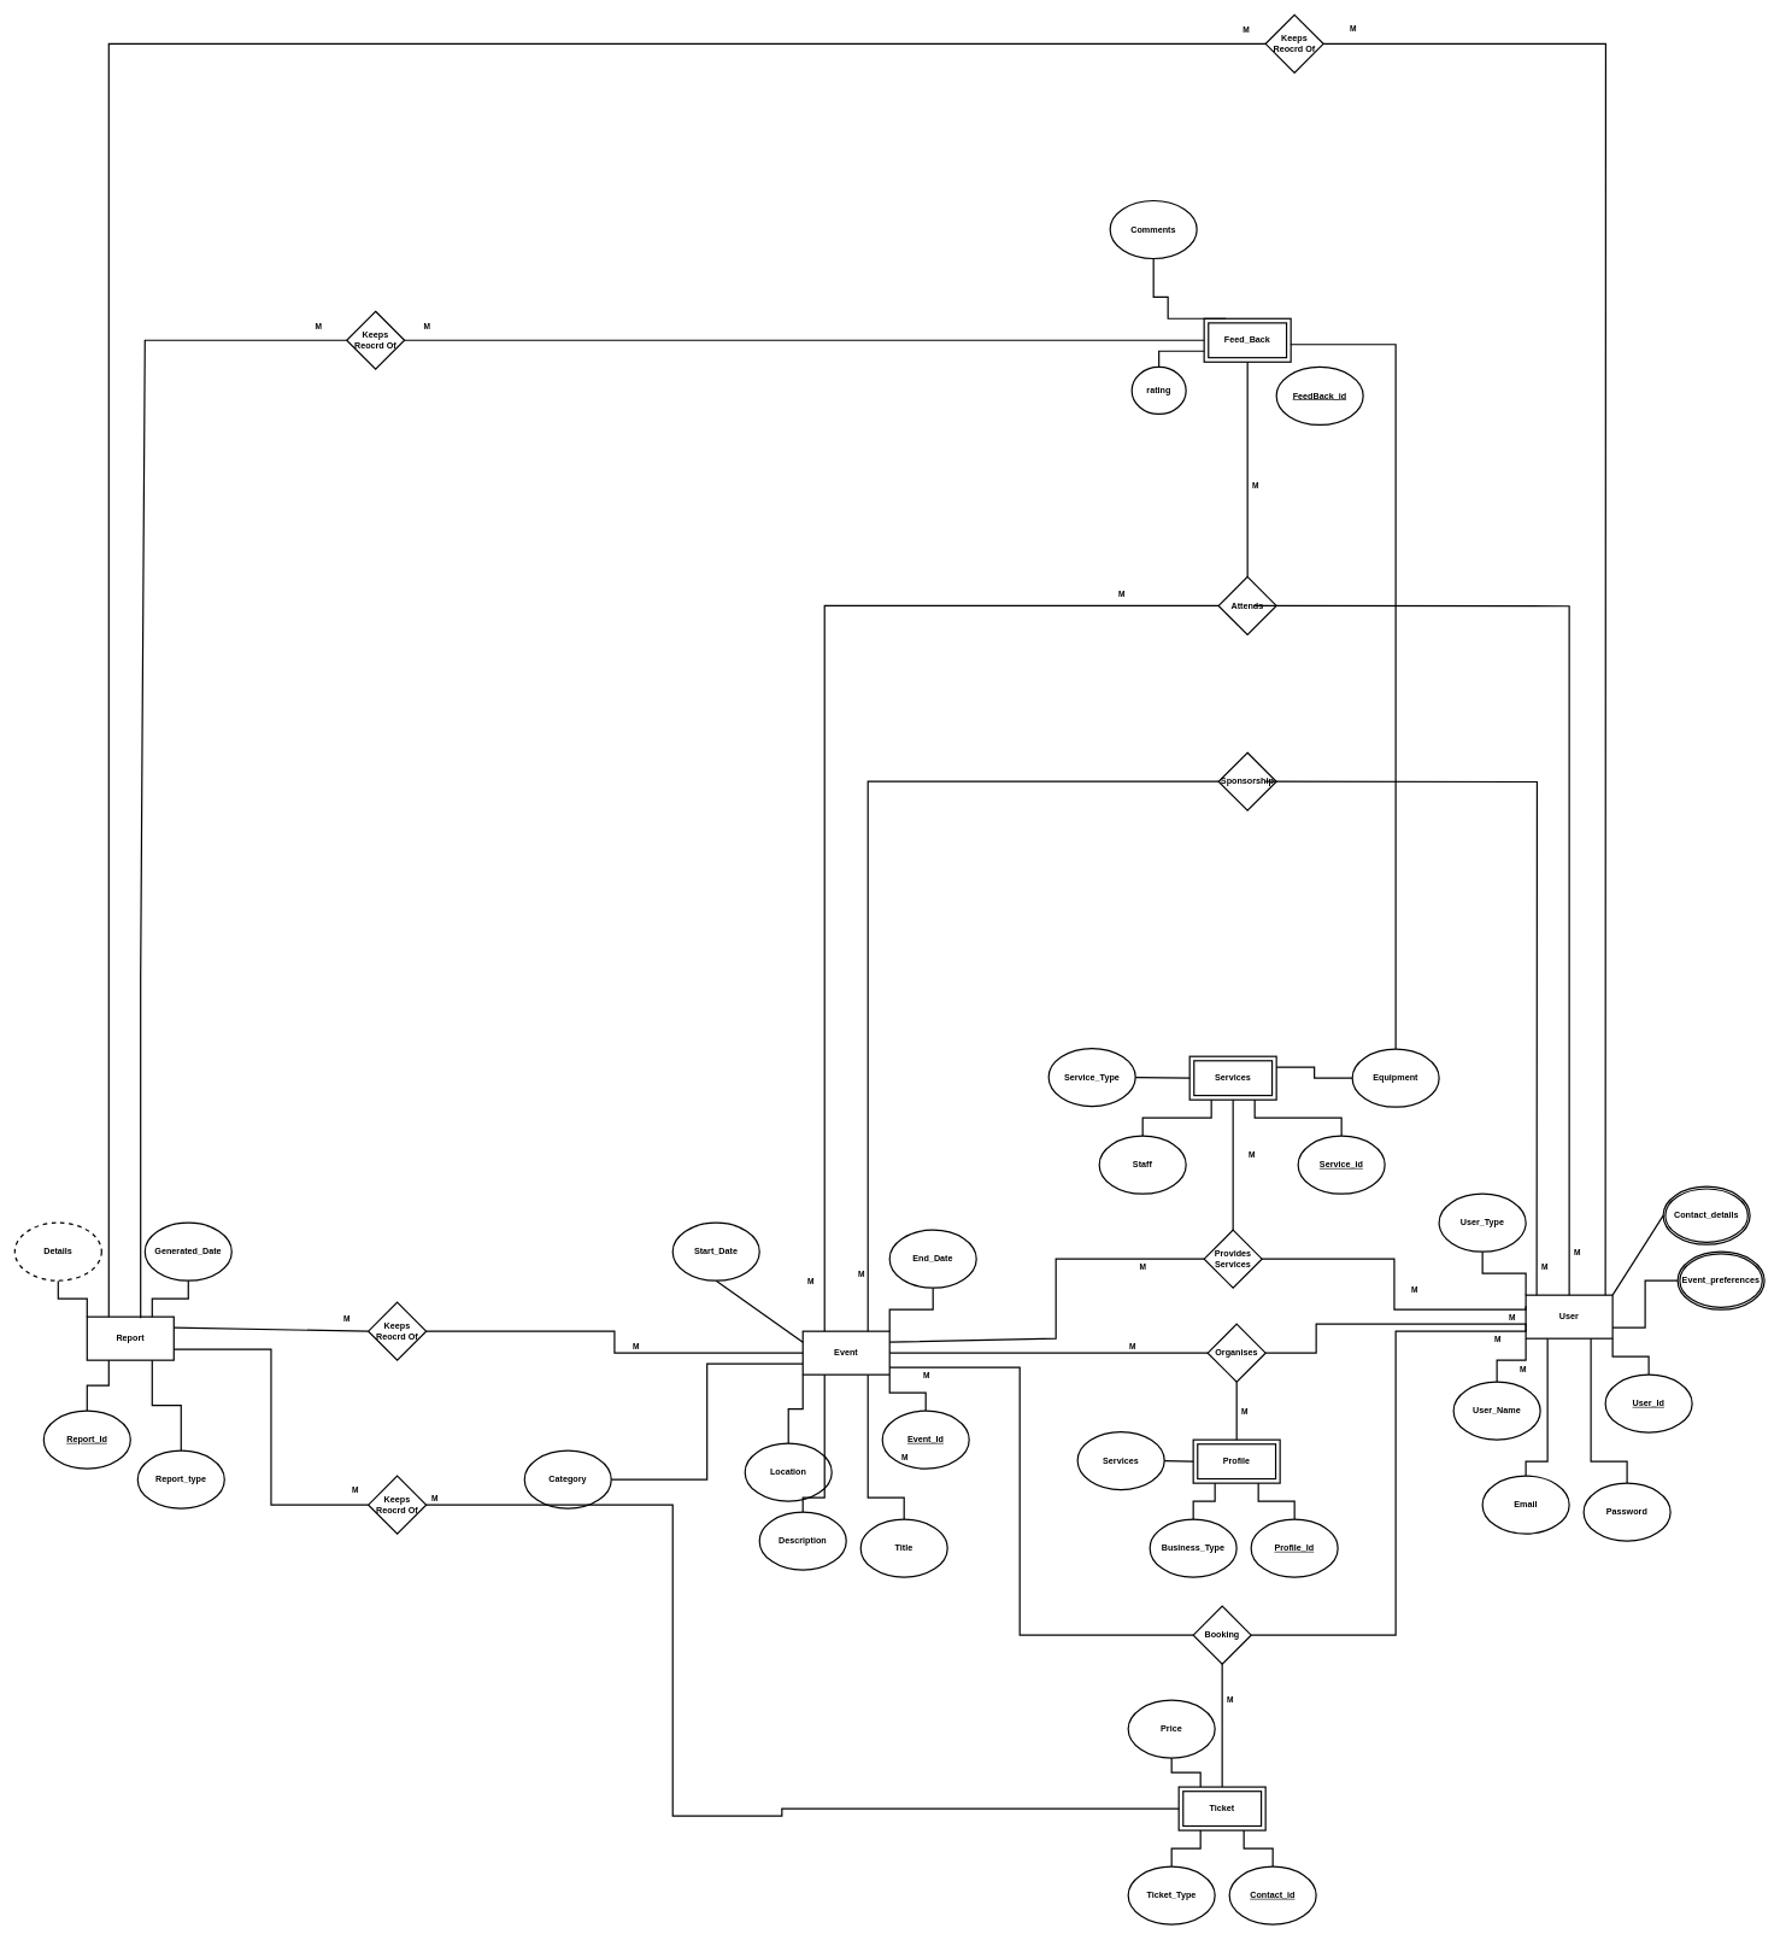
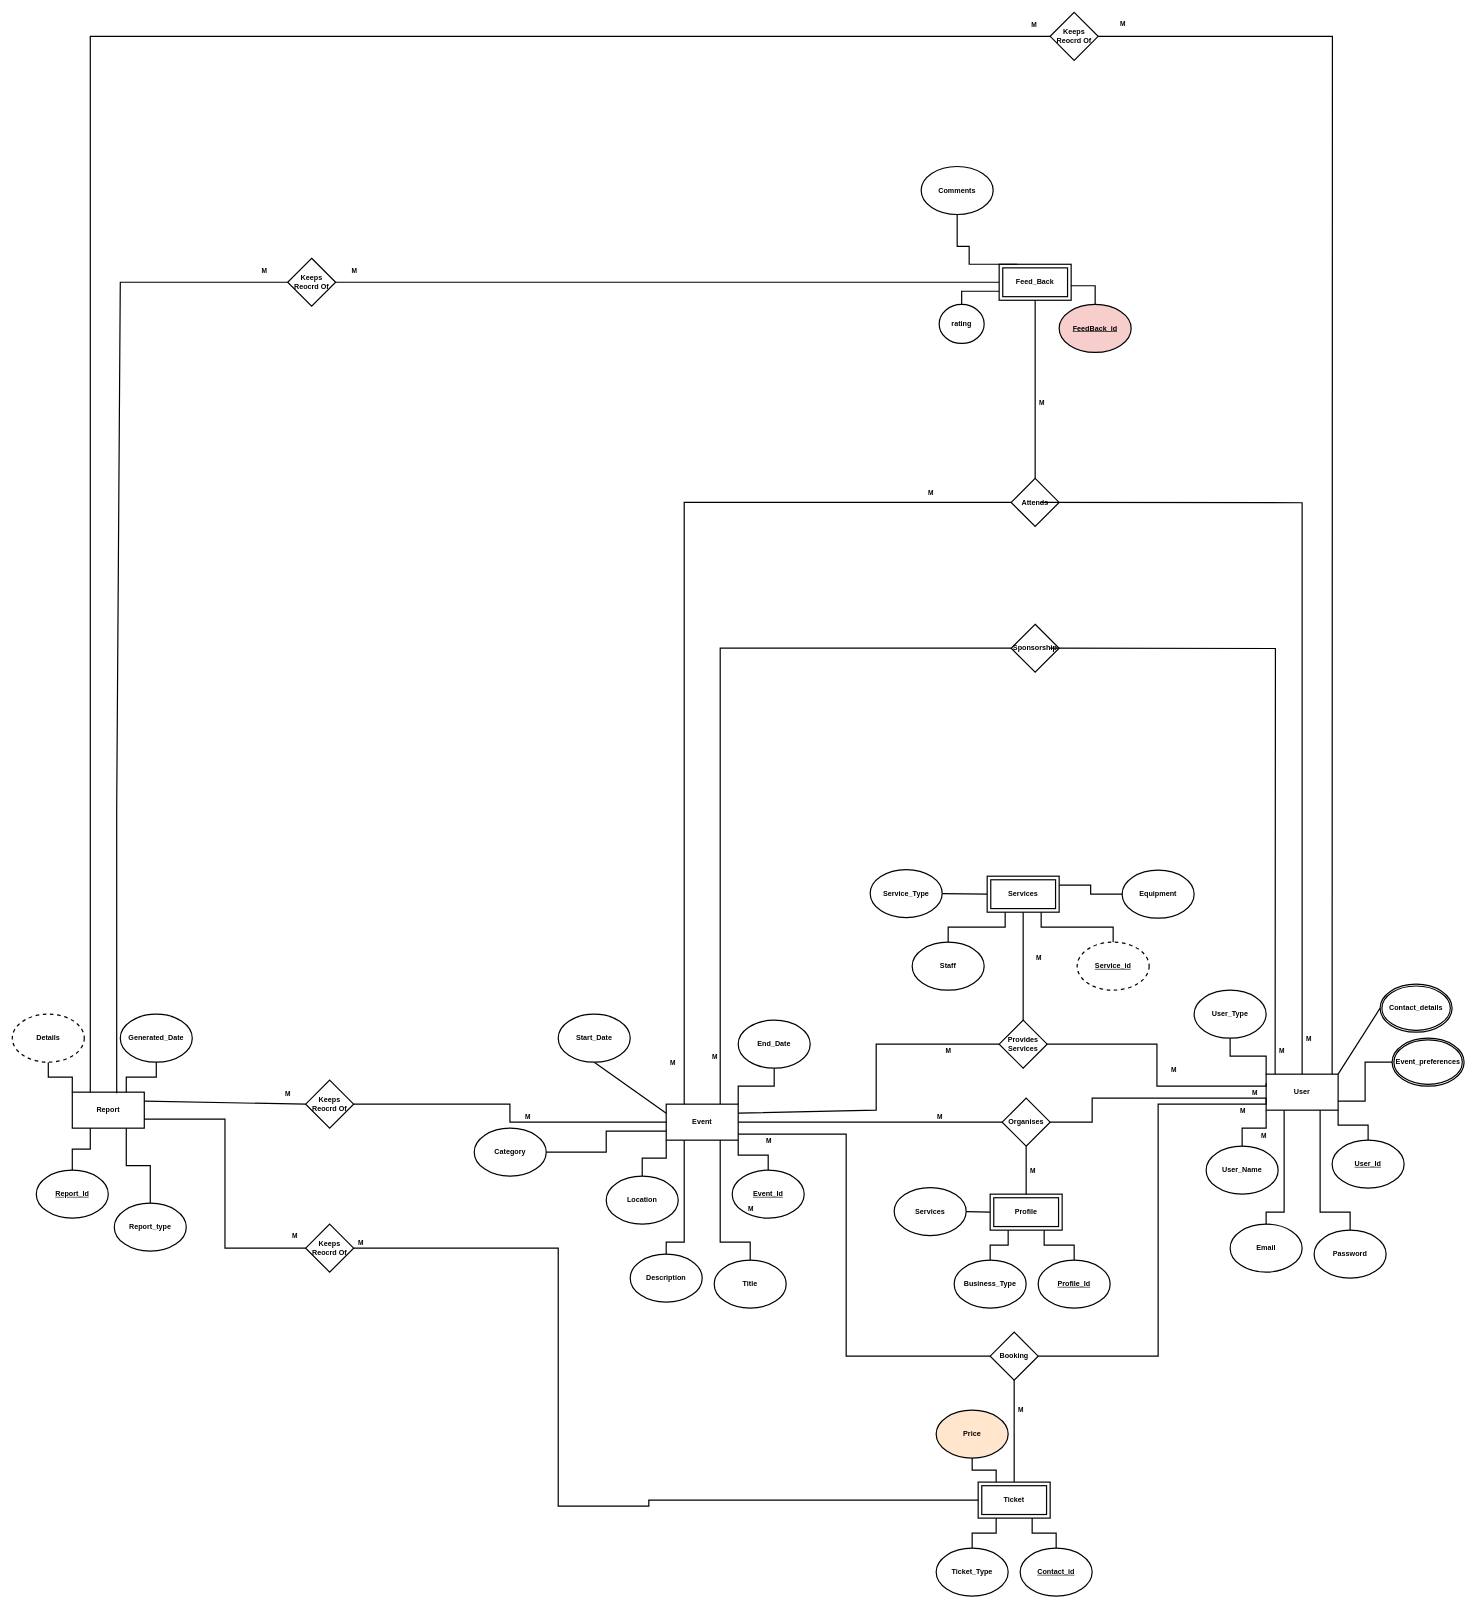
- <mxCell id="52" value="&lt;u&gt;FeedBack_id&lt;/u&gt;" style="ellipse;whiteSpace=wrap;html=1;fontColor=#000000;fillColor=#FFFFFF;strokeWidth=2;strokeColor=#000000;fontStyle=1;labelBackgroundColor=none;" parent="1" vertex="1"><mxGeometry x="1765" y="507" width="120" height="80" as="geometry" /></mxCell>
+ <mxCell id="52" value="&lt;u&gt;FeedBack_id&lt;/u&gt;" style="ellipse;whiteSpace=wrap;html=1;fontColor=#000000;fillColor=#f8cecc;strokeWidth=2;strokeColor=#000000;fontStyle=1;labelBackgroundColor=none;" parent="1" vertex="1"><mxGeometry x="1765" y="507" width="120" height="80" as="geometry" /></mxCell>
- <mxCell id="51" style="rounded=0;orthogonalLoop=1;jettySize=auto;html=1;exitX=0.995;exitY=0.596;exitDx=0;exitDy=0;strokeColor=#000000;strokeWidth=2;endArrow=none;endFill=0;labelBackgroundColor=none;exitPerimeter=0;edgeStyle=orthogonalEdgeStyle;" parent="1" source="50" target="98" edge="1"><mxGeometry relative="1" as="geometry"><mxPoint x="1685" y="490" as="sourcePoint" /></mxGeometry></mxCell>
+ <mxCell id="51" style="rounded=0;orthogonalLoop=1;jettySize=auto;html=1;exitX=0.995;exitY=0.596;exitDx=0;exitDy=0;strokeColor=#000000;strokeWidth=2;endArrow=none;endFill=0;labelBackgroundColor=none;entryX=0.5;entryY=0;entryDx=0;entryDy=0;exitPerimeter=0;edgeStyle=orthogonalEdgeStyle;" parent="1" source="50" target="52" edge="1"><mxGeometry relative="1" as="geometry"><mxPoint x="1685" y="490" as="sourcePoint" /></mxGeometry></mxCell>
- <mxCell id="91" value="&lt;u&gt;Service_id&lt;/u&gt;" style="ellipse;whiteSpace=wrap;html=1;fontColor=#000000;fillColor=#FFFFFF;strokeWidth=2;strokeColor=#000000;fontStyle=1;labelBackgroundColor=none;" vertex="1" parent="1"><mxGeometry x="1795" y="1570" width="120" height="80" as="geometry" /></mxCell>
+ <mxCell id="91" value="&lt;u&gt;Service_id&lt;/u&gt;" style="ellipse;whiteSpace=wrap;html=1;fontColor=#000000;fillColor=#FFFFFF;strokeWidth=2;strokeColor=#000000;fontStyle=1;labelBackgroundColor=none;dashed=1;" vertex="1" parent="1"><mxGeometry x="1795" y="1570" width="120" height="80" as="geometry" /></mxCell>
- <mxCell id="22" value="Location" style="ellipse;whiteSpace=wrap;html=1;fontColor=#000000;fillColor=#FFFFFF;strokeWidth=2;strokeColor=#000000;fontStyle=1;labelBackgroundColor=none;" parent="1" vertex="1"><mxGeometry x="1030" y="1995" width="120" height="80" as="geometry" /></mxCell>
+ <mxCell id="22" value="Location" style="ellipse;whiteSpace=wrap;html=1;fontColor=#000000;fillColor=#FFFFFF;strokeWidth=2;strokeColor=#000000;fontStyle=1;labelBackgroundColor=none;" parent="1" vertex="1"><mxGeometry x="1010" y="1960" width="120" height="80" as="geometry" /></mxCell>
- <mxCell id="28" value="Category" style="ellipse;whiteSpace=wrap;html=1;fontColor=#000000;fillColor=#FFFFFF;strokeWidth=2;strokeColor=#000000;fontStyle=1;labelBackgroundColor=none;" parent="1" vertex="1"><mxGeometry x="725" y="2005" width="120" height="80" as="geometry" /></mxCell>
+ <mxCell id="28" value="Category" style="ellipse;whiteSpace=wrap;html=1;fontColor=#000000;fillColor=#FFFFFF;strokeWidth=2;strokeColor=#000000;fontStyle=1;labelBackgroundColor=none;" parent="1" vertex="1"><mxGeometry x="790" y="1880" width="120" height="80" as="geometry" /></mxCell>
- <mxCell id="46" value="Price" style="ellipse;whiteSpace=wrap;html=1;fontColor=#000000;fillColor=#FFFFFF;strokeWidth=2;strokeColor=#000000;fontStyle=1;labelBackgroundColor=none;" parent="1" vertex="1"><mxGeometry x="1560" y="2350" width="120" height="80" as="geometry" /></mxCell>
+ <mxCell id="46" value="Price" style="ellipse;whiteSpace=wrap;html=1;fontColor=#000000;fillColor=#ffe6cc;strokeWidth=2;strokeColor=#000000;fontStyle=1;labelBackgroundColor=none;" parent="1" vertex="1"><mxGeometry x="1560" y="2350" width="120" height="80" as="geometry" /></mxCell>
